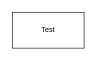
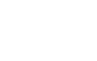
- <mxCell id="2" value="&lt;div&gt;Test&lt;/div&gt;" style="rounded=0;whiteSpace=wrap;html=1;" vertex="1" parent="1"><mxGeometry x="20" y="20" width="120" height="60" as="geometry" /></mxCell>
